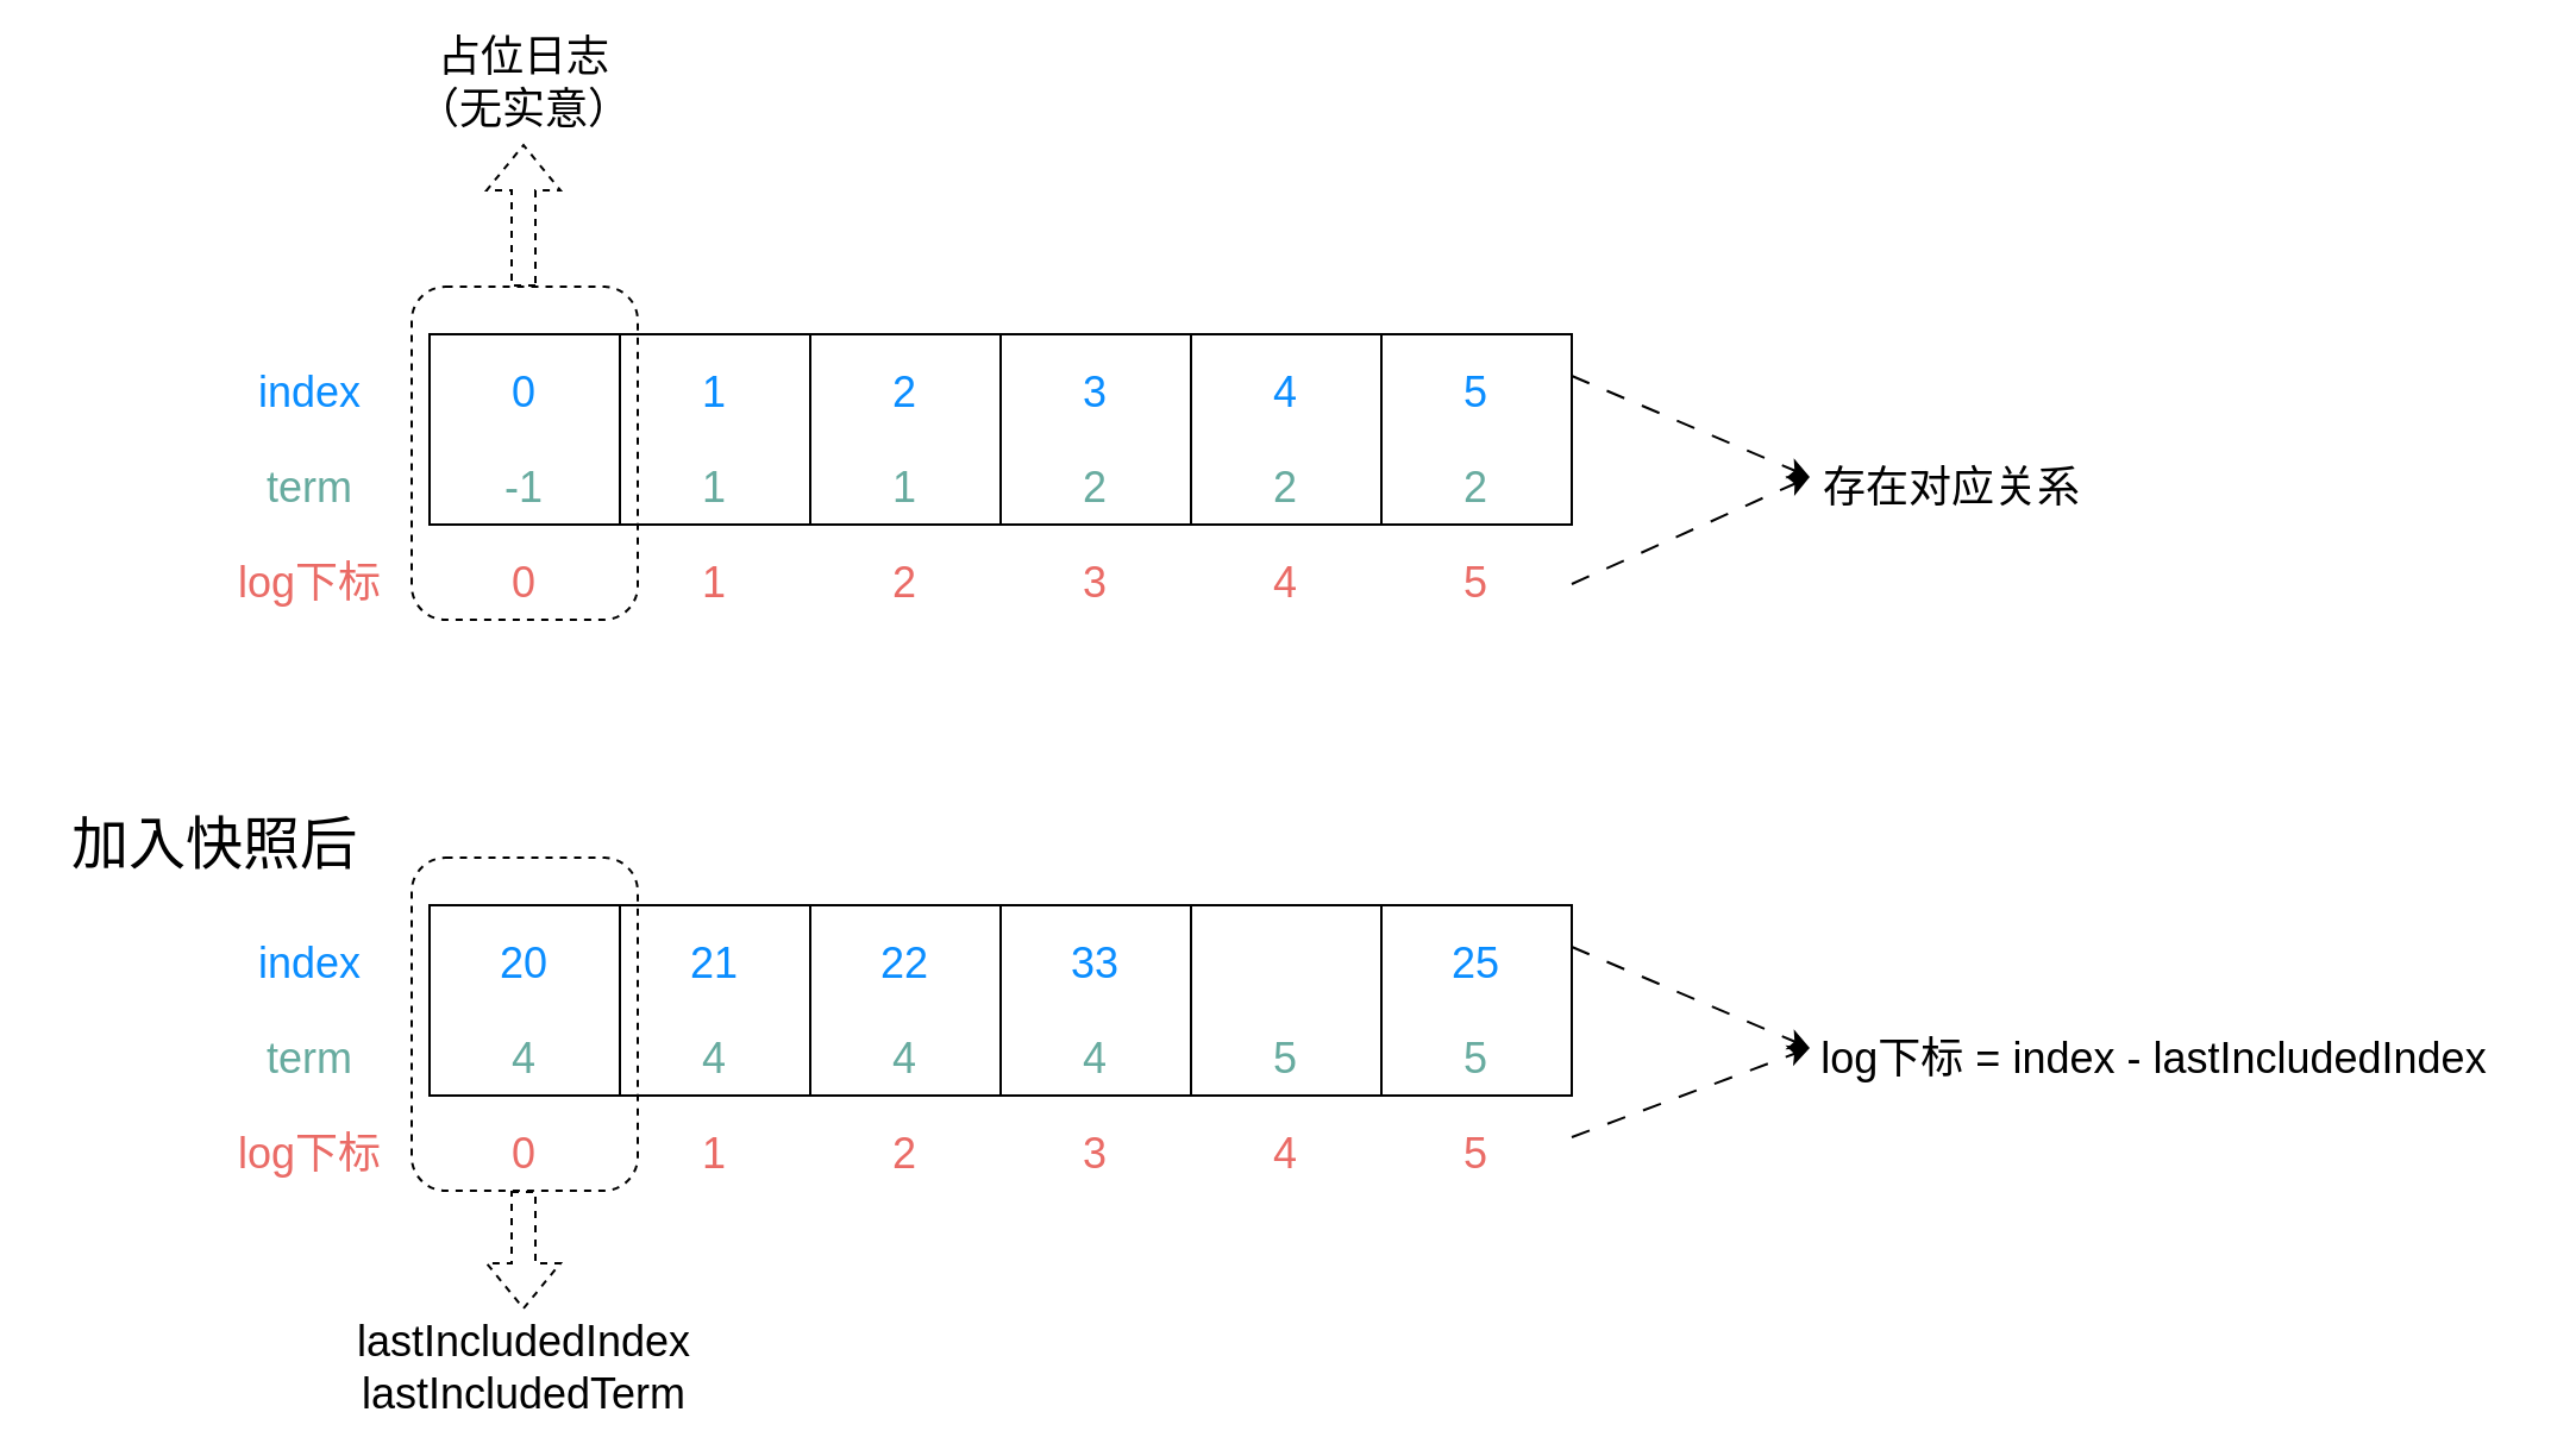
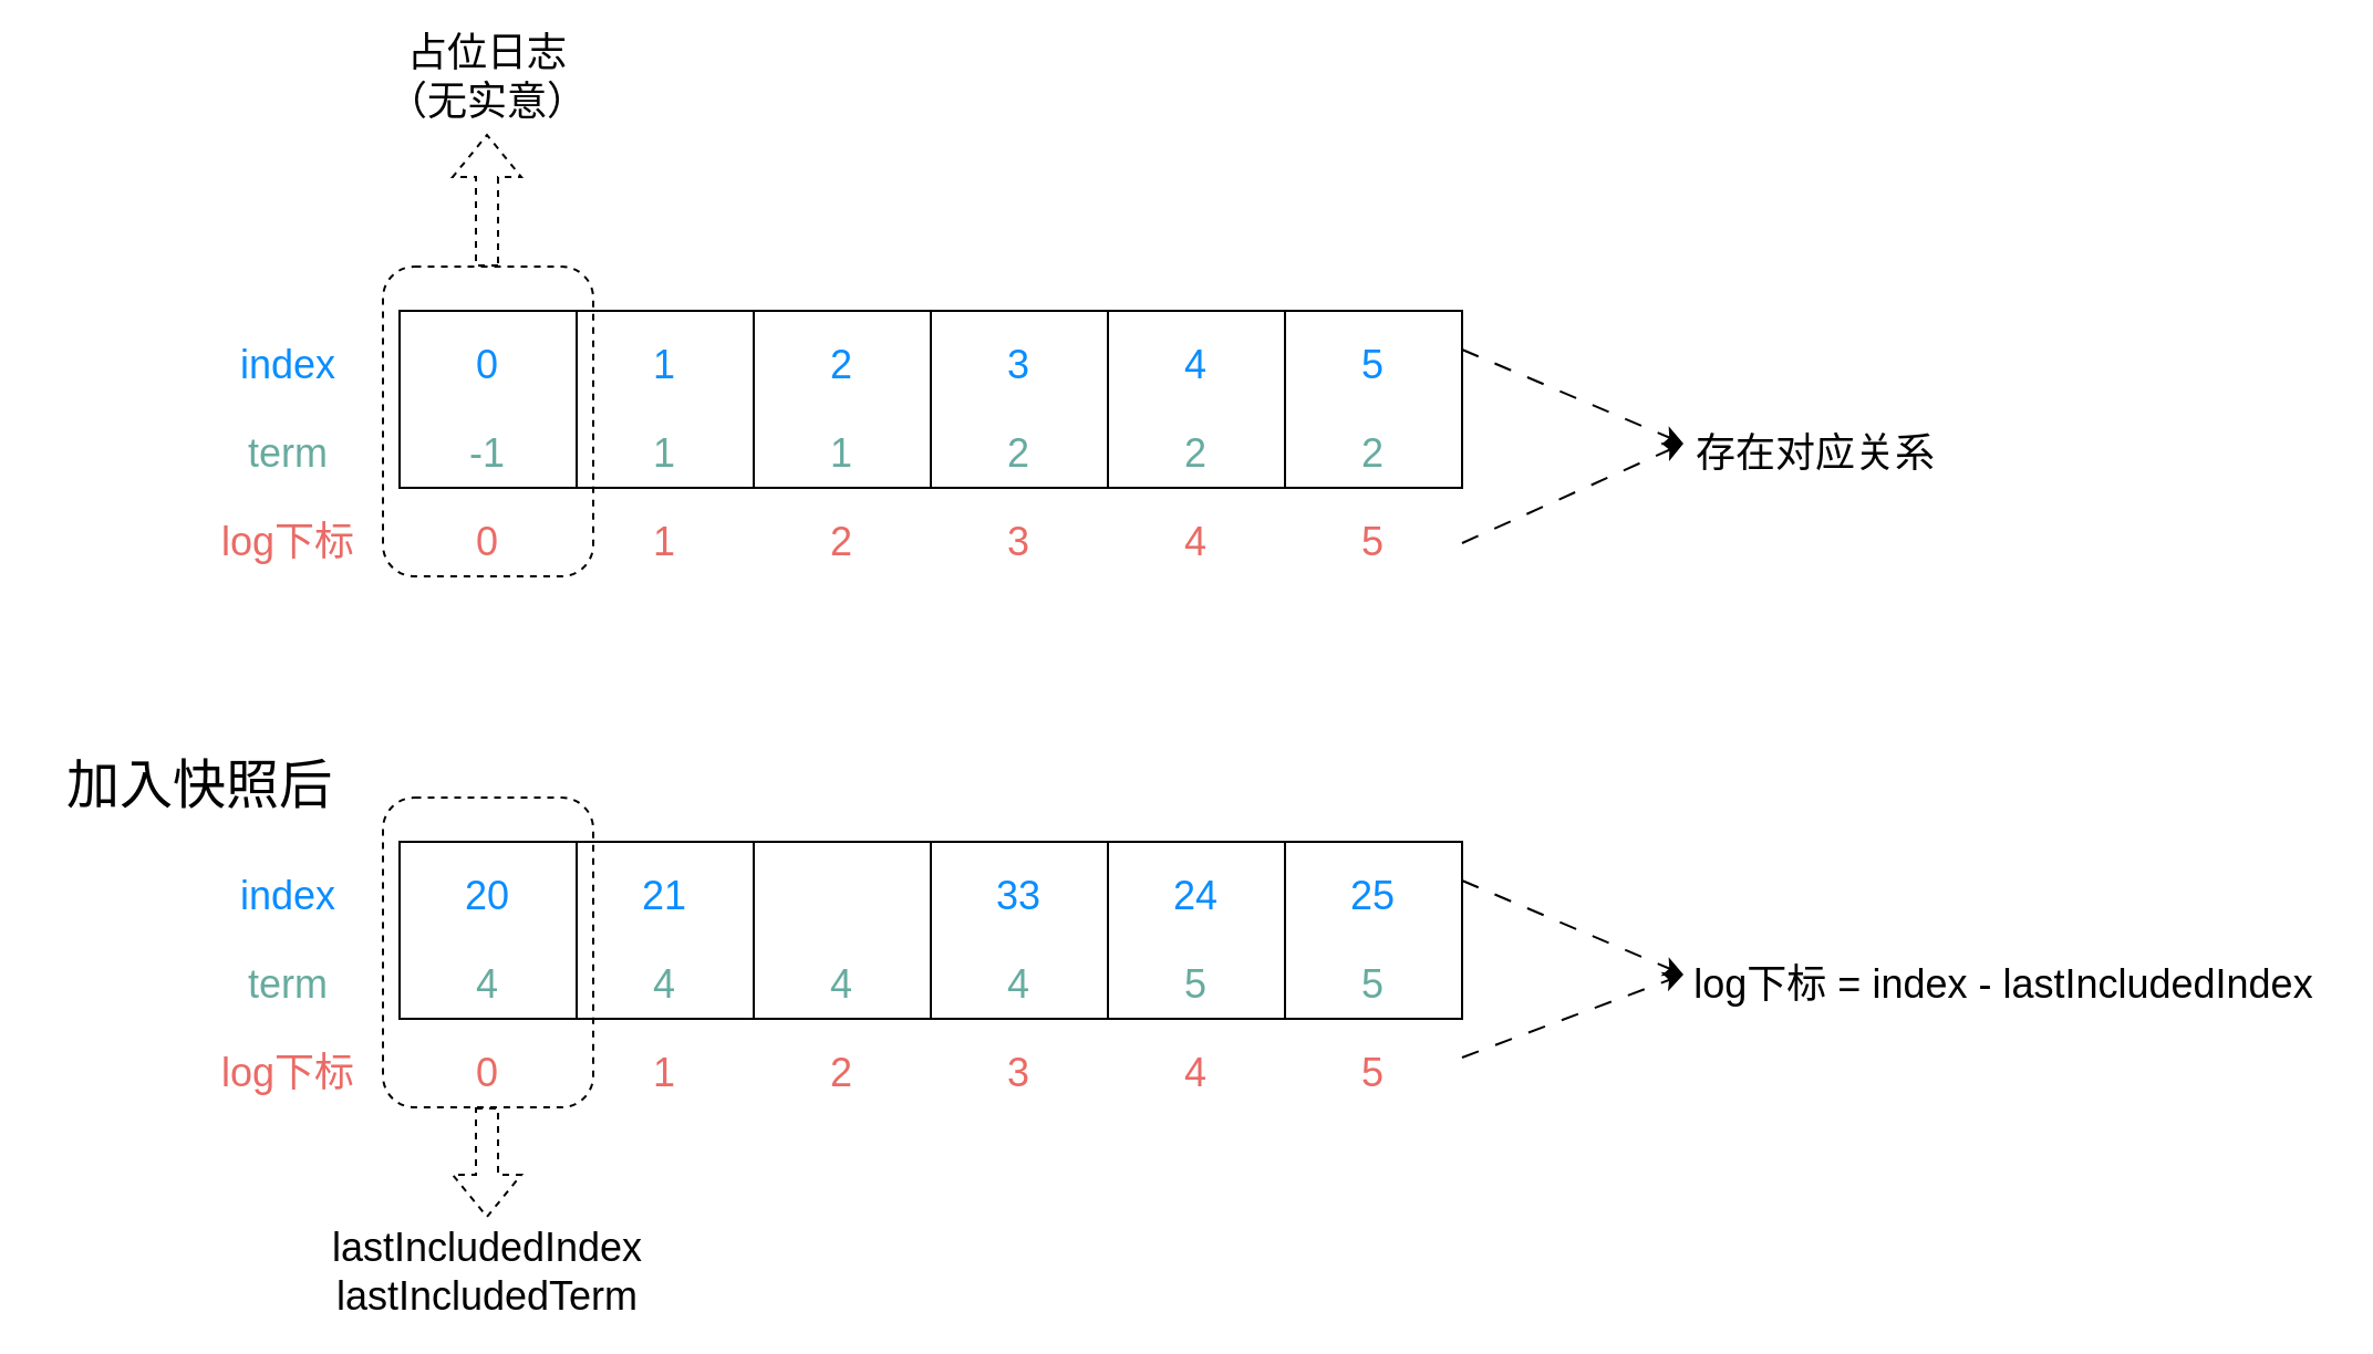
- <mxCell id="42" value="&lt;font color=&quot;#0a8dff&quot; style=&quot;font-size: 18px;&quot;&gt;22&lt;/font&gt;" style="text;html=1;strokeColor=none;fillColor=none;align=center;verticalAlign=middle;whiteSpace=wrap;rounded=0;" vertex="1" parent="1"><mxGeometry x="340" y="390" width="80" height="30" as="geometry" /></mxCell>
+ <mxCell id="50" value="&lt;font color=&quot;#0a8dff&quot; style=&quot;font-size: 18px;&quot;&gt;24&lt;/font&gt;" style="text;html=1;strokeColor=none;fillColor=none;align=center;verticalAlign=middle;whiteSpace=wrap;rounded=0;" vertex="1" parent="1"><mxGeometry x="500" y="390" width="80" height="30" as="geometry" /></mxCell>
